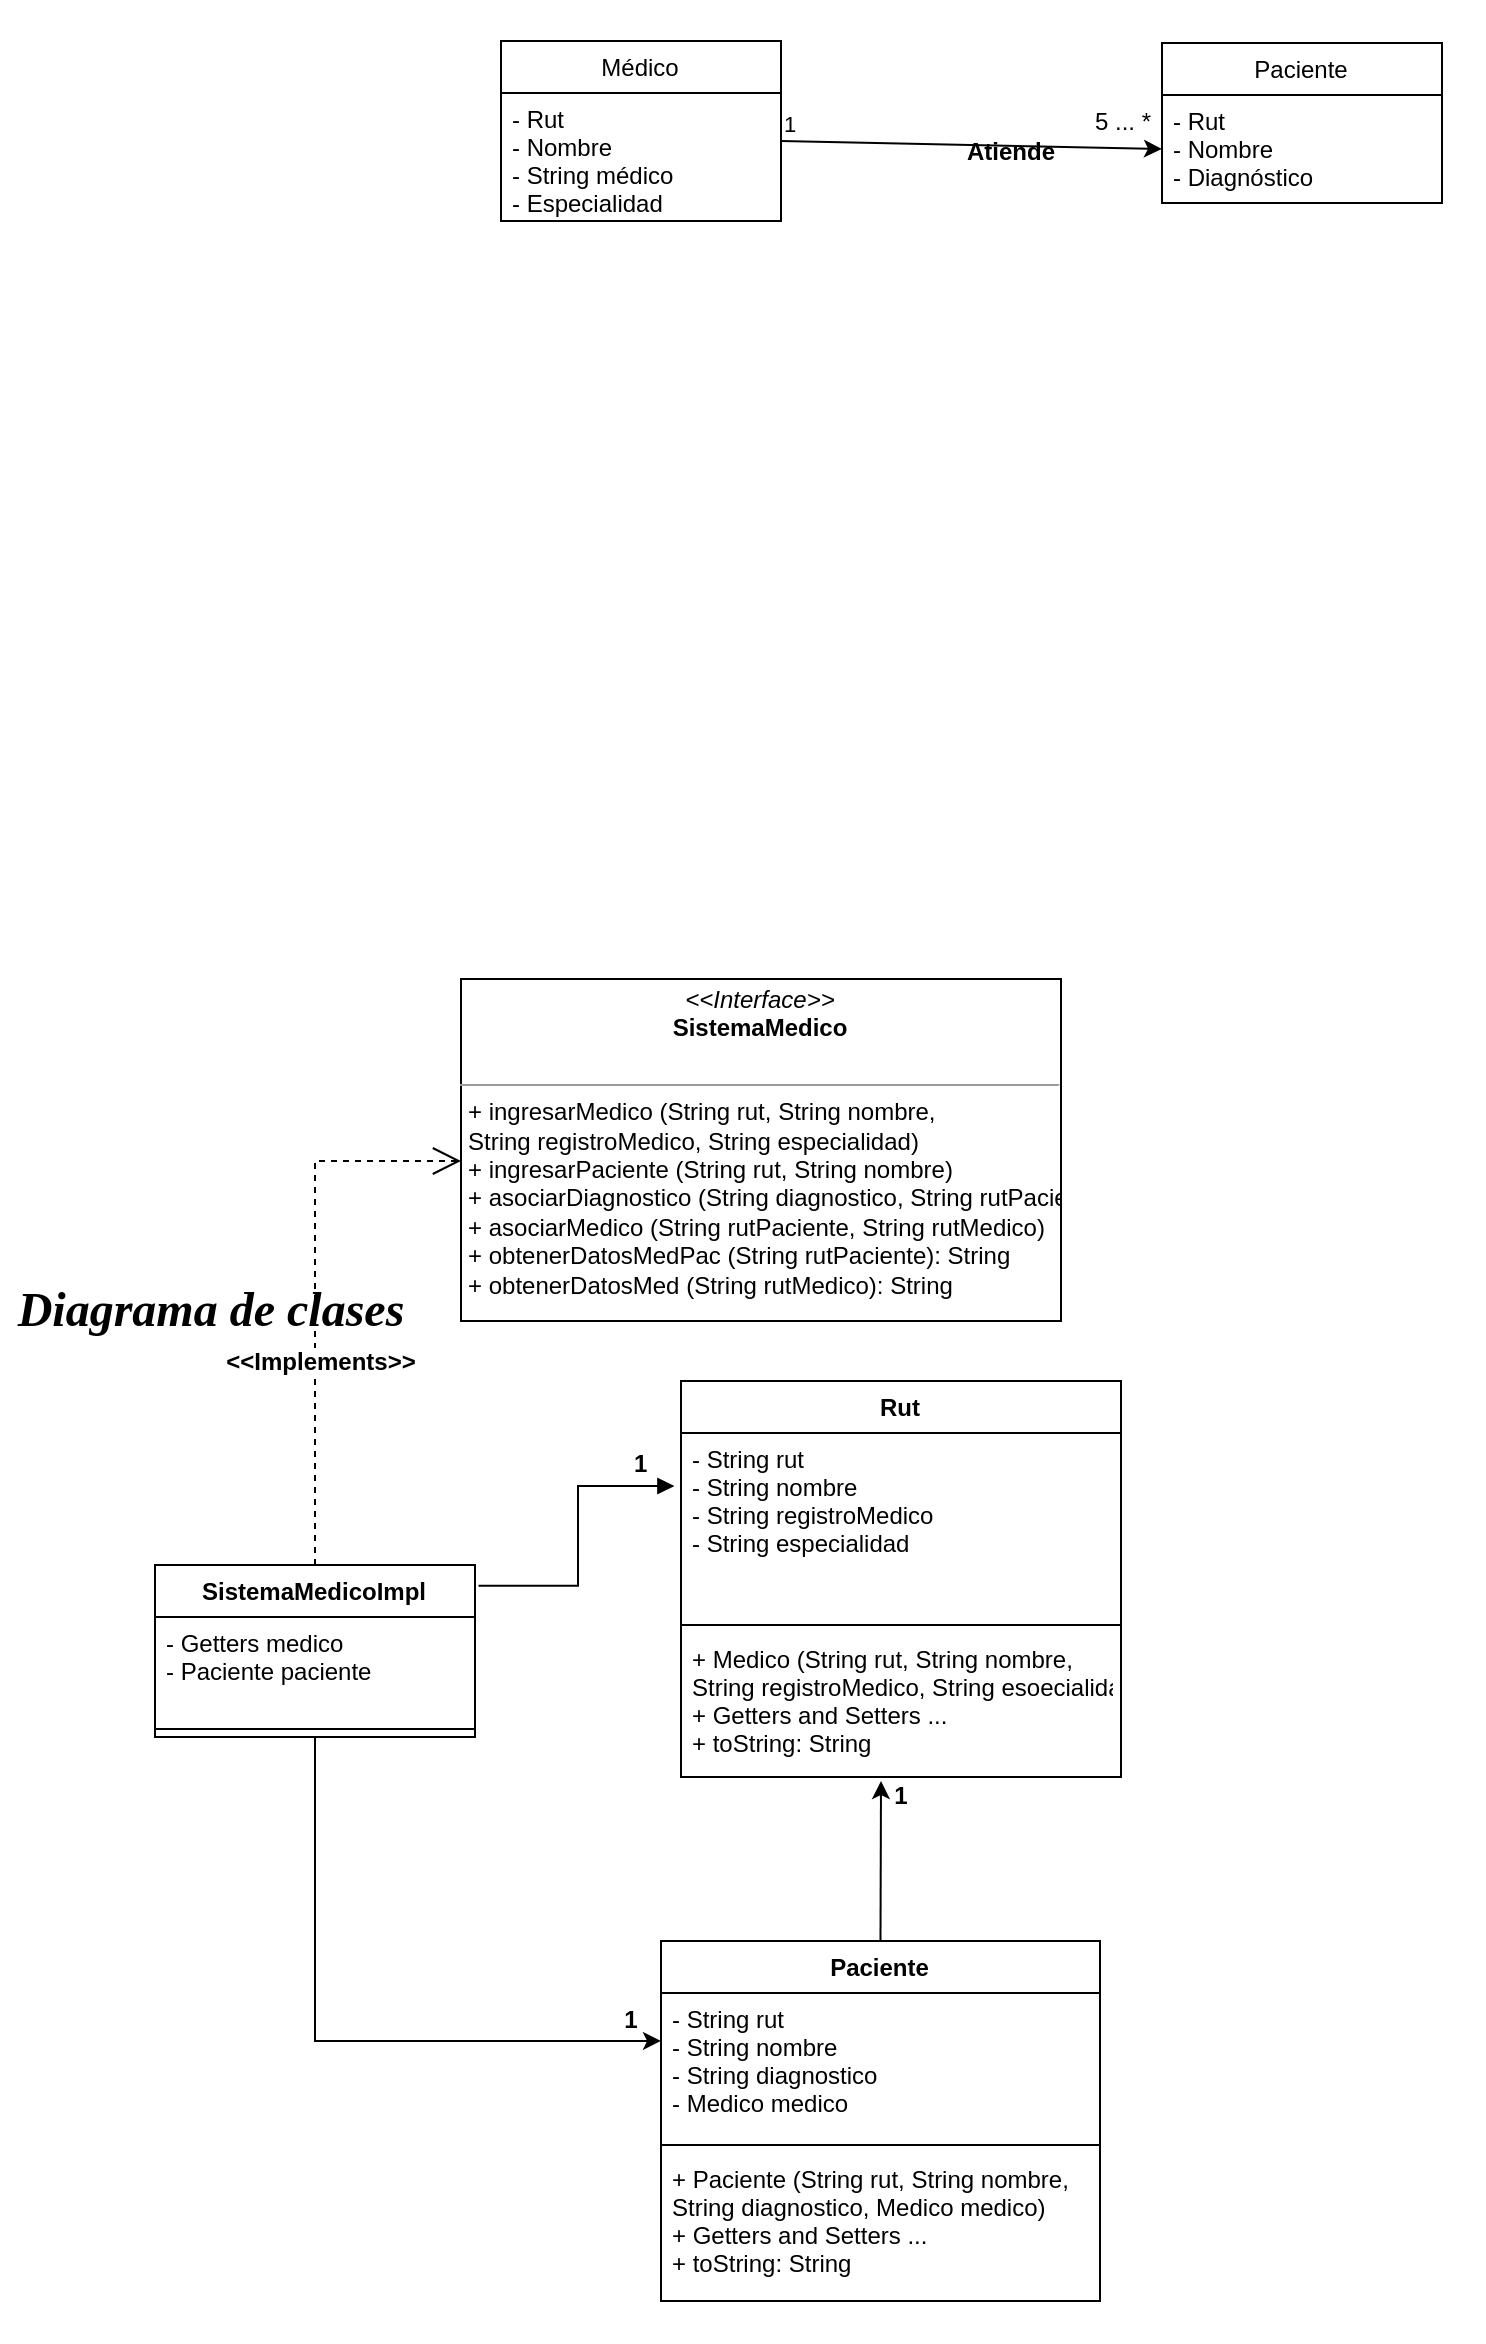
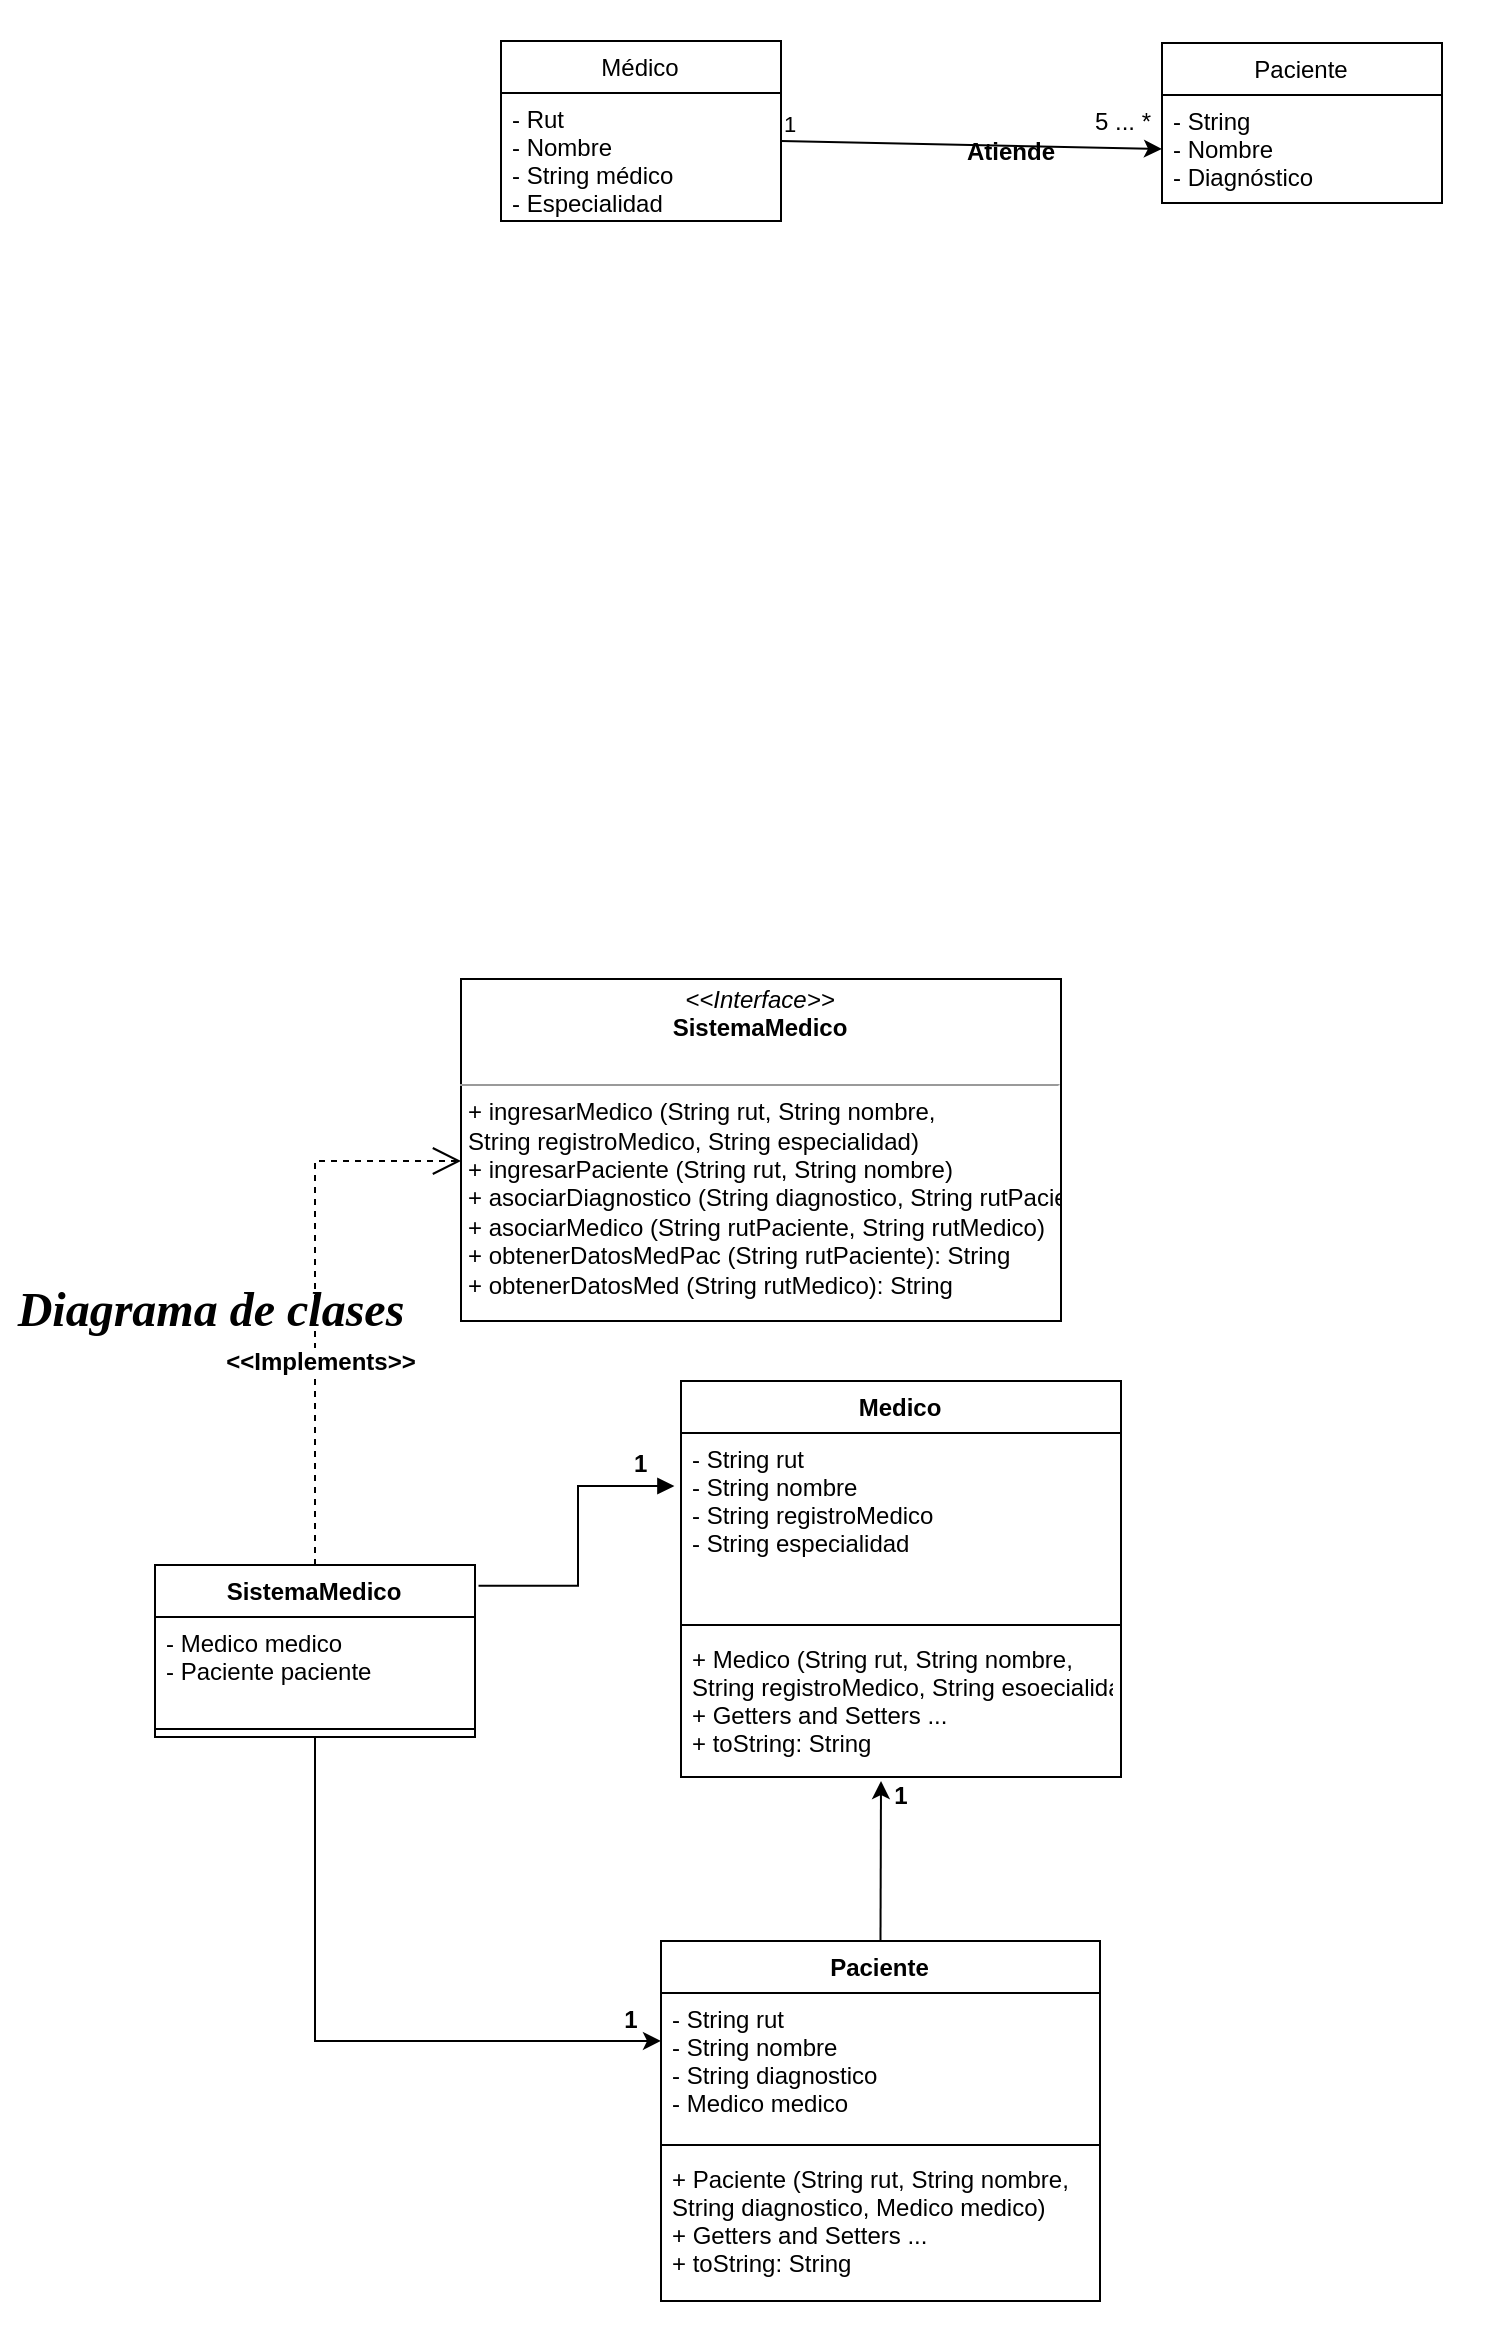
- <mxCell id="5" value="- Rut&#10;- Nombre&#10;- Diagnóstico" style="text;strokeColor=none;fillColor=none;align=left;verticalAlign=top;spacingLeft=4;spacingRight=4;overflow=hidden;rotatable=0;points=[[0,0.5],[1,0.5]];portConstraint=eastwest;" vertex="1" parent="4"><mxGeometry y="26" width="140" height="54" as="geometry" /></mxCell>
+ <mxCell id="5" value="- String&#10;- Nombre&#10;- Diagnóstico" style="text;strokeColor=none;fillColor=none;align=left;verticalAlign=top;spacingLeft=4;spacingRight=4;overflow=hidden;rotatable=0;points=[[0,0.5],[1,0.5]];portConstraint=eastwest;" vertex="1" parent="4"><mxGeometry y="26" width="140" height="54" as="geometry" /></mxCell>
- <mxCell id="10" value="Rut" style="swimlane;fontStyle=1;align=center;verticalAlign=top;childLayout=stackLayout;horizontal=1;startSize=26;horizontalStack=0;resizeParent=1;resizeParentMax=0;resizeLast=0;collapsible=1;marginBottom=0;" vertex="1" parent="1"><mxGeometry x="340" y="690" width="220" height="198" as="geometry" /></mxCell>
+ <mxCell id="10" value="Medico" style="swimlane;fontStyle=1;align=center;verticalAlign=top;childLayout=stackLayout;horizontal=1;startSize=26;horizontalStack=0;resizeParent=1;resizeParentMax=0;resizeLast=0;collapsible=1;marginBottom=0;" vertex="1" parent="1"><mxGeometry x="340" y="690" width="220" height="198" as="geometry" /></mxCell>
- <mxCell id="20" value="SistemaMedicoImpl" style="swimlane;fontStyle=1;align=center;verticalAlign=top;childLayout=stackLayout;horizontal=1;startSize=26;horizontalStack=0;resizeParent=1;resizeParentMax=0;resizeLast=0;collapsible=1;marginBottom=0;fontFamily=Helvetica;fontSize=12;fontColor=default;strokeColor=default;fillColor=default;" vertex="1" parent="1"><mxGeometry x="77" y="782" width="160" height="86" as="geometry" /></mxCell>
+ <mxCell id="20" value="SistemaMedico" style="swimlane;fontStyle=1;align=center;verticalAlign=top;childLayout=stackLayout;horizontal=1;startSize=26;horizontalStack=0;resizeParent=1;resizeParentMax=0;resizeLast=0;collapsible=1;marginBottom=0;fontFamily=Helvetica;fontSize=12;fontColor=default;strokeColor=default;fillColor=default;" vertex="1" parent="1"><mxGeometry x="77" y="782" width="160" height="86" as="geometry" /></mxCell>
- <mxCell id="21" value="- Getters medico&#10;- Paciente paciente" style="text;strokeColor=none;fillColor=none;align=left;verticalAlign=top;spacingLeft=4;spacingRight=4;overflow=hidden;rotatable=0;points=[[0,0.5],[1,0.5]];portConstraint=eastwest;fontFamily=Helvetica;fontSize=12;fontColor=default;startSize=26;" vertex="1" parent="20"><mxGeometry y="26" width="160" height="52" as="geometry" /></mxCell>
+ <mxCell id="21" value="- Medico medico&#10;- Paciente paciente" style="text;strokeColor=none;fillColor=none;align=left;verticalAlign=top;spacingLeft=4;spacingRight=4;overflow=hidden;rotatable=0;points=[[0,0.5],[1,0.5]];portConstraint=eastwest;fontFamily=Helvetica;fontSize=12;fontColor=default;startSize=26;" vertex="1" parent="20"><mxGeometry y="26" width="160" height="52" as="geometry" /></mxCell>
